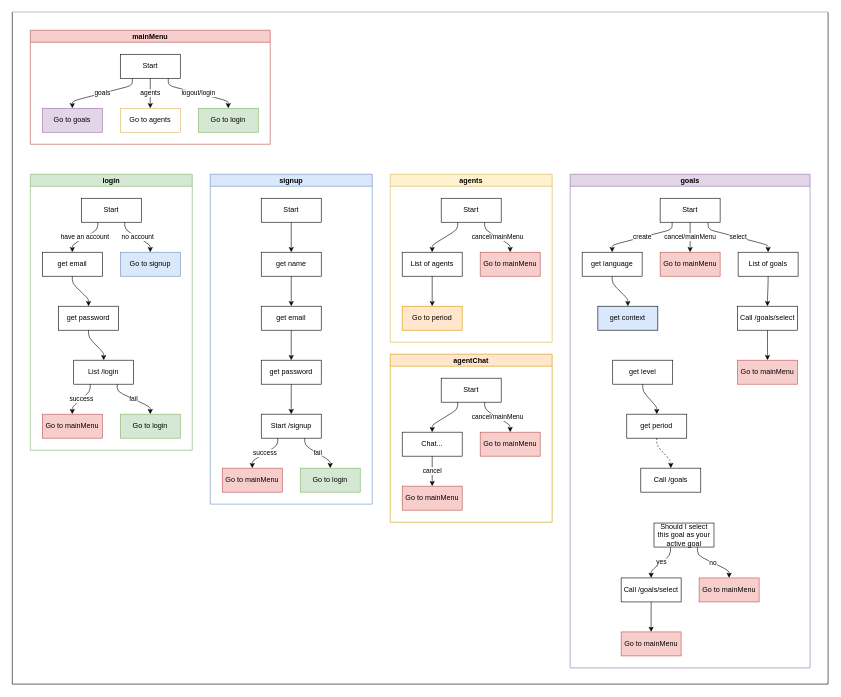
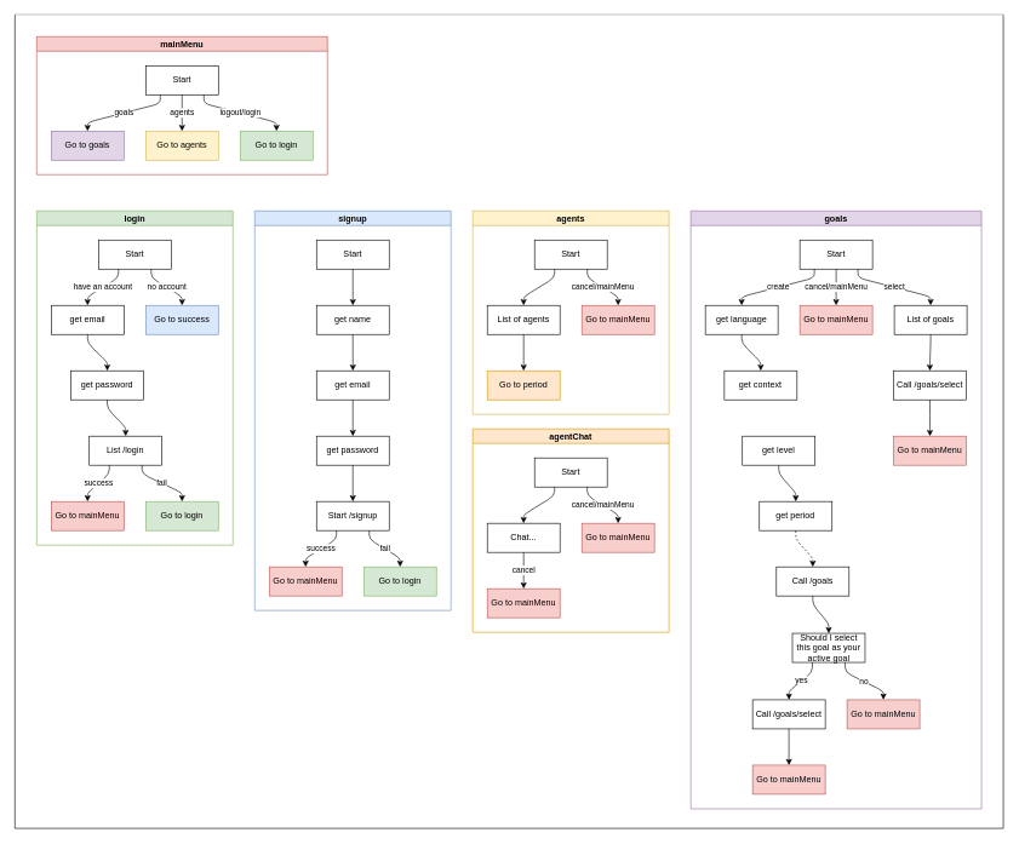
- <mxCell id="36" value="Go to agents" style="whiteSpace=wrap;html=1;fillColor=#ffffff;strokeColor=#d6b656;" vertex="1" parent="31"><mxGeometry x="150" y="130" width="100" height="40" as="geometry" /></mxCell>
+ <mxCell id="36" value="Go to agents" style="whiteSpace=wrap;html=1;fillColor=#fff2cc;strokeColor=#d6b656;" vertex="1" parent="31"><mxGeometry x="150" y="130" width="100" height="40" as="geometry" /></mxCell>
- <mxCell id="7" value="Go to signup" style="whiteSpace=wrap;html=1;fillColor=#dae8fc;strokeColor=#6c8ebf;" vertex="1" parent="3"><mxGeometry x="150" y="130" width="100" height="40" as="geometry" /></mxCell>
+ <mxCell id="7" value="Go to success" style="whiteSpace=wrap;html=1;fillColor=#dae8fc;strokeColor=#6c8ebf;" vertex="1" parent="3"><mxGeometry x="150" y="130" width="100" height="40" as="geometry" /></mxCell>
- <mxCell id="62" value="get context" style="whiteSpace=wrap;html=1;fillColor=#dae8fc;" vertex="1" parent="55"><mxGeometry x="46.175" y="220" width="100" height="40" as="geometry" /></mxCell>
+ <mxCell id="62" value="get context" style="whiteSpace=wrap;html=1;" vertex="1" parent="55"><mxGeometry x="46.175" y="220" width="100" height="40" as="geometry" /></mxCell>
+ <mxCell id="72" value="" style="edgeStyle=none;html=1;noEdgeStyle=1;orthogonal=1;" edge="1" target="73" source="67" parent="55"><mxGeometry relative="1" as="geometry"><Array as="points"><mxPoint x="167.785" y="542" /><mxPoint x="189.758" y="568" /></Array><mxPoint x="1319" y="1320" as="sourcePoint" /></mxGeometry></mxCell>
